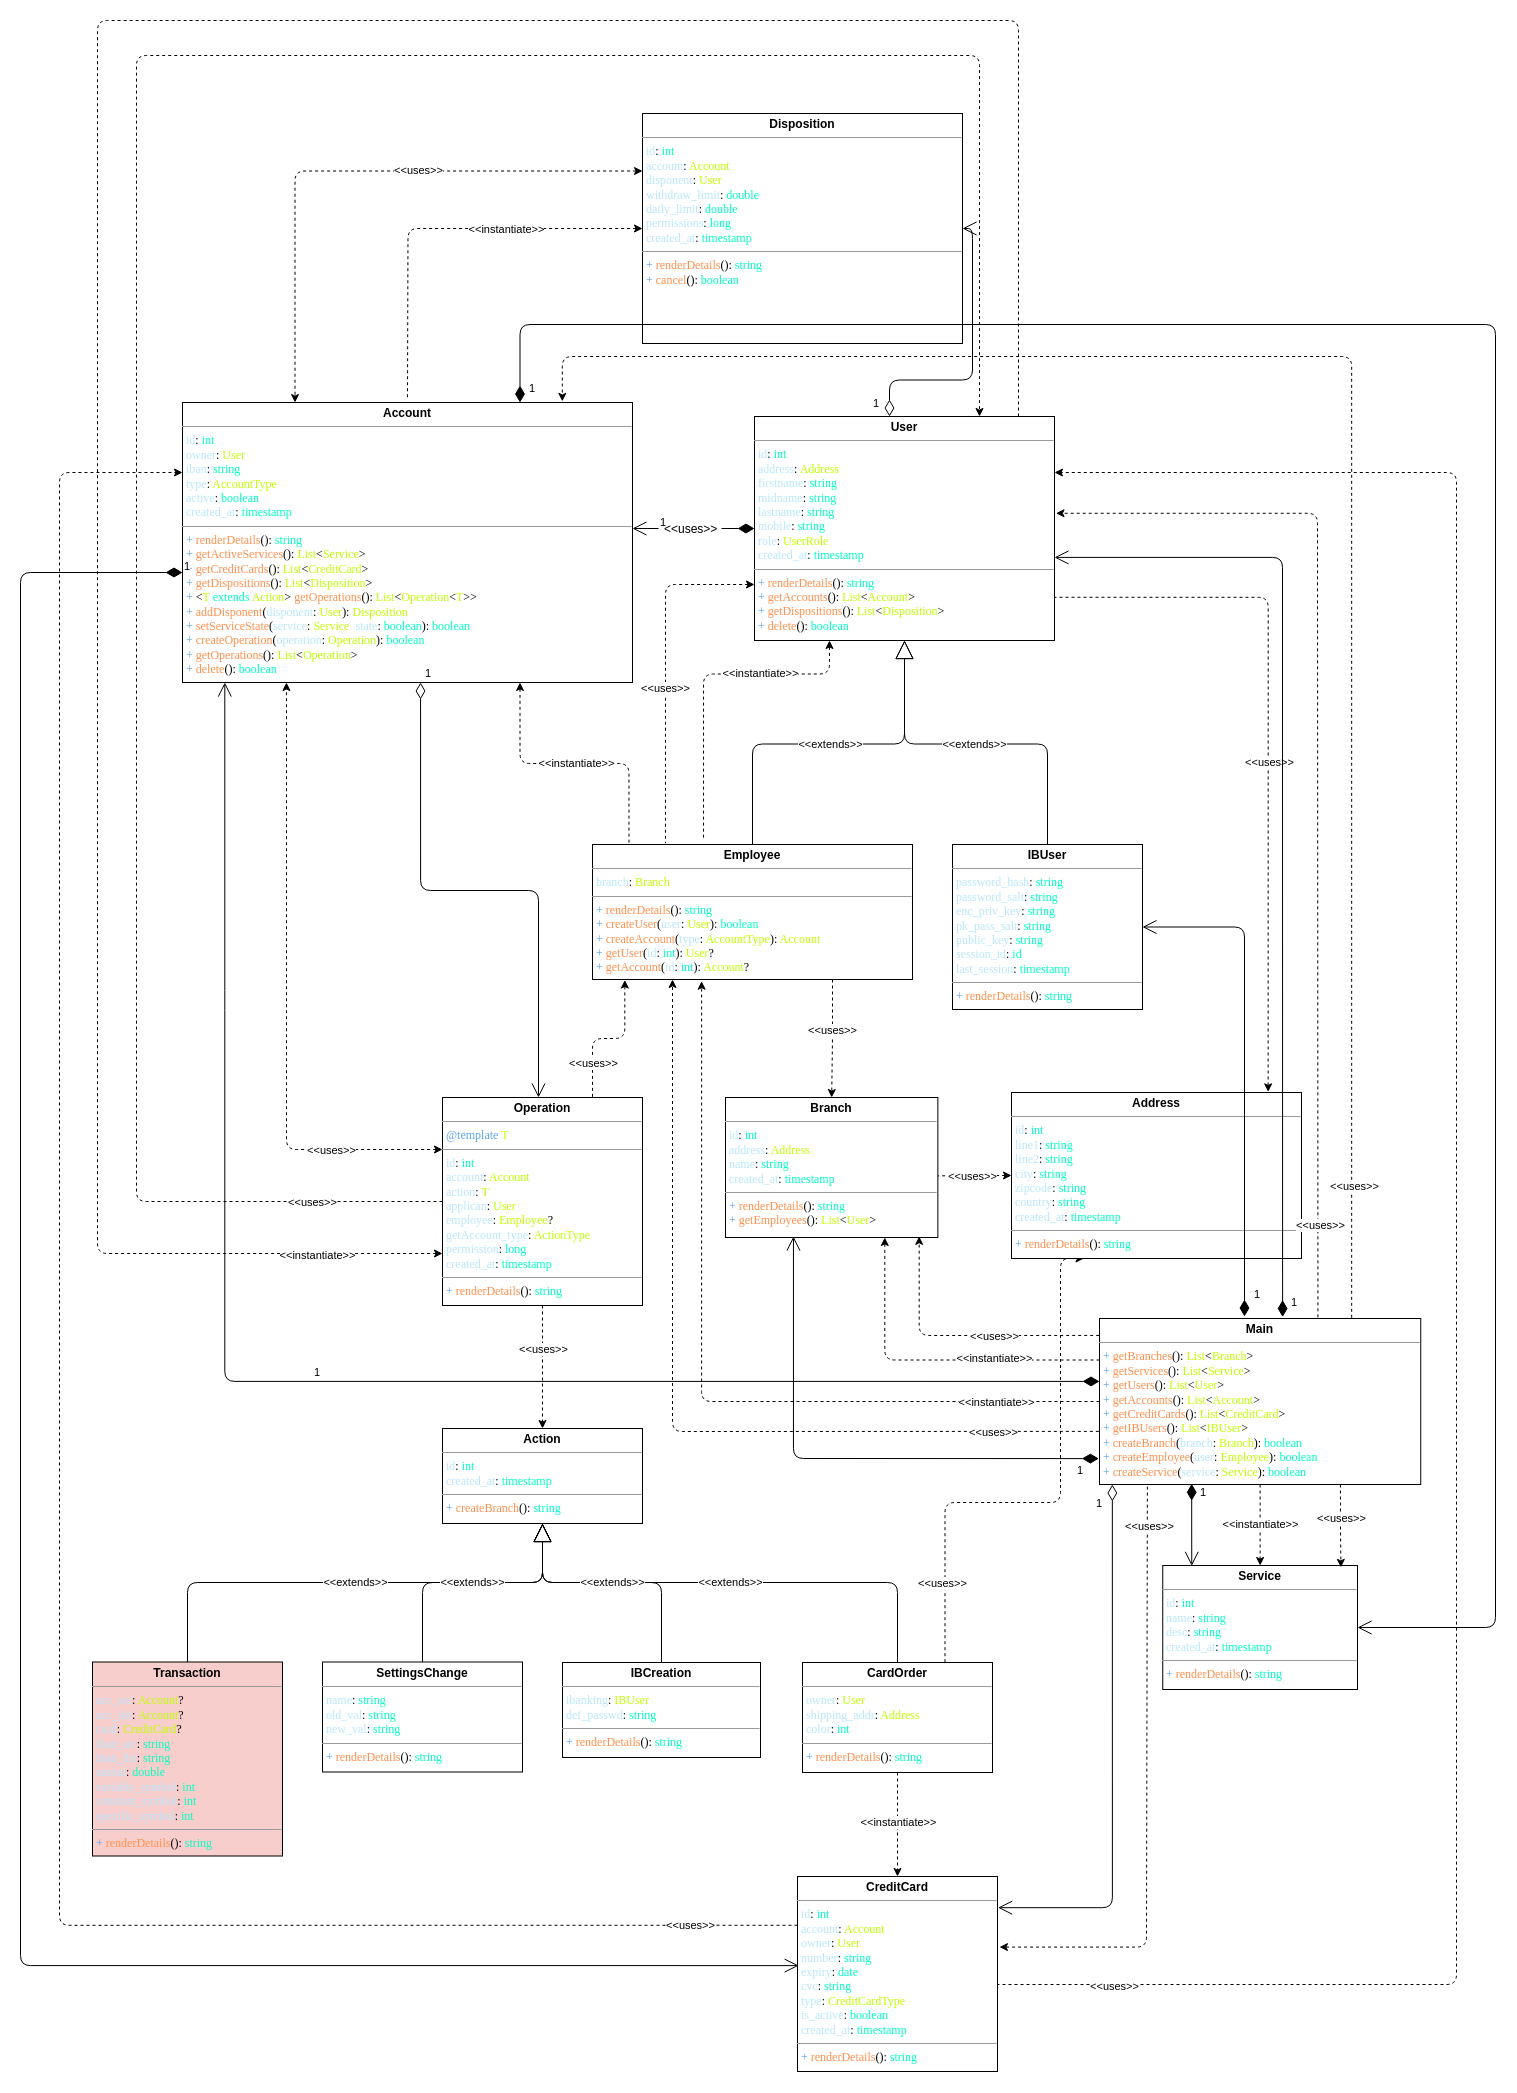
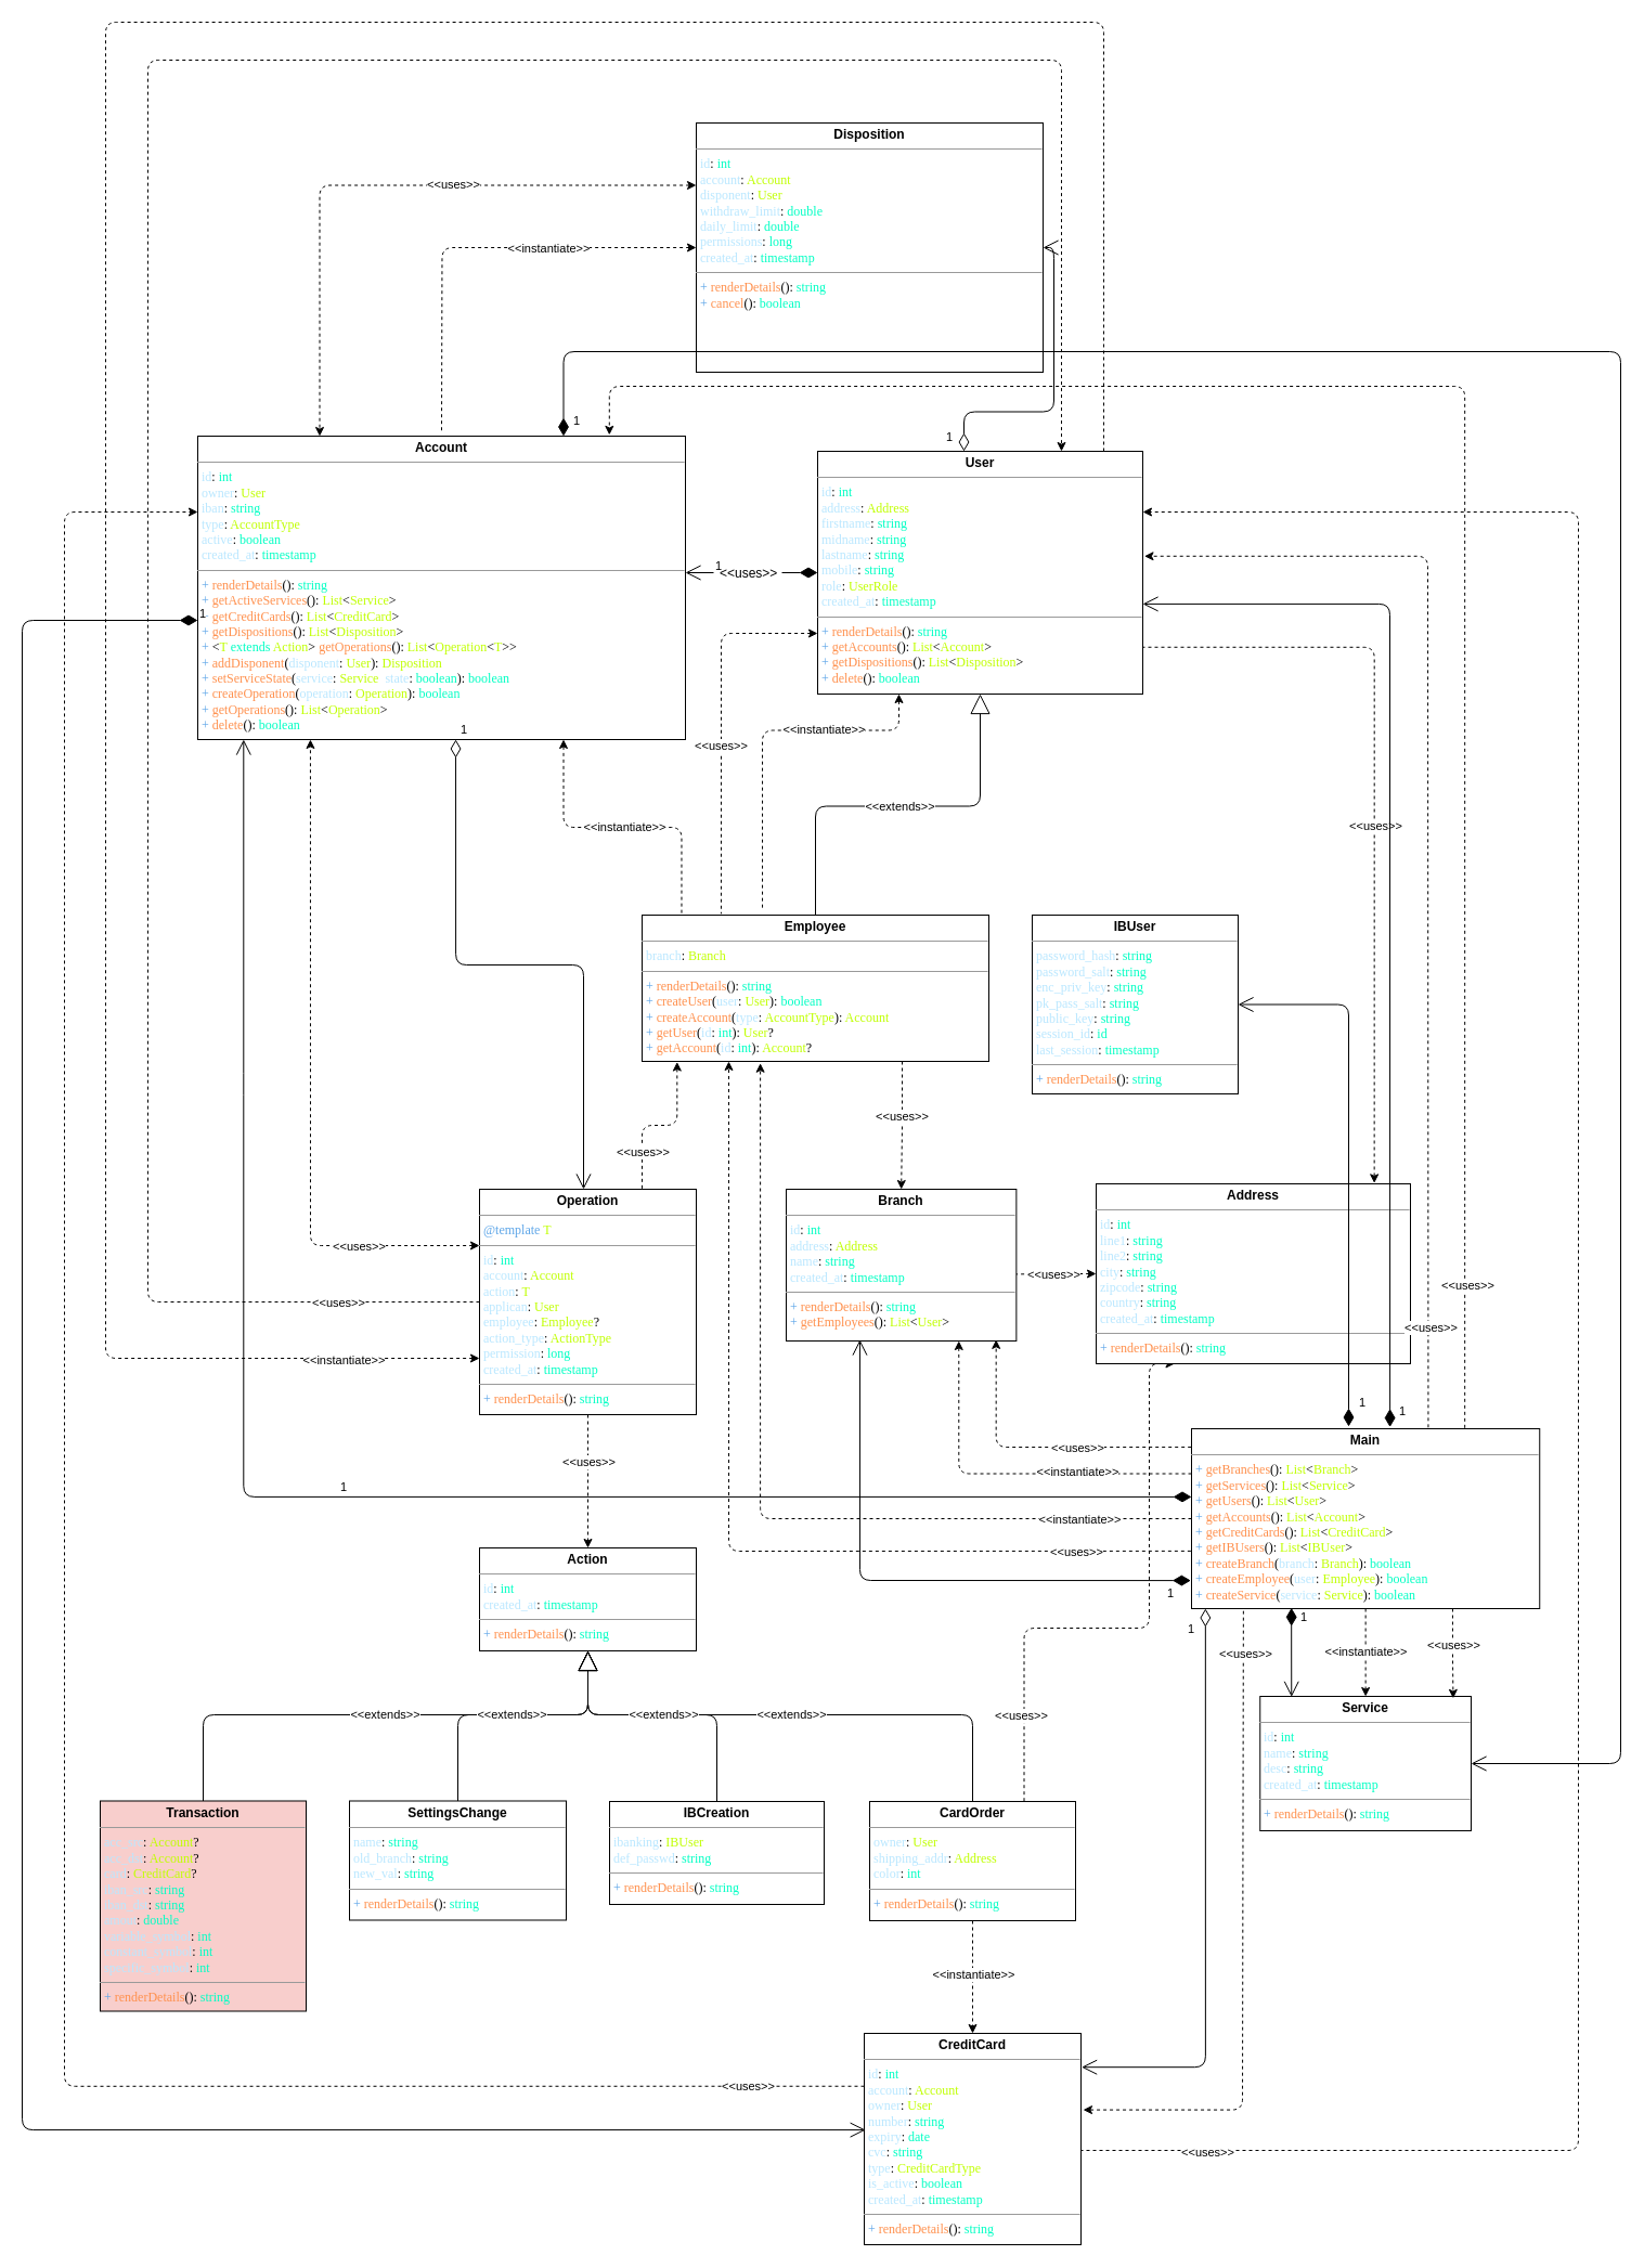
- <mxCell id="27" value="&lt;font face=&quot;Helvetica&quot;&gt;&amp;lt;&amp;lt;extends&amp;gt;&amp;gt;&lt;/font&gt;" style="endArrow=block;endSize=16;endFill=0;html=1;rounded=1;entryX=0.5;entryY=1;entryDx=0;entryDy=0;exitX=0.5;exitY=0;exitDx=0;exitDy=0;edgeStyle=elbowEdgeStyle;elbow=vertical;fontFamily=Lucida Console;" parent="1" source="6" target="21" edge="1"><mxGeometry width="160" relative="1" as="geometry"><mxPoint x="518" y="703.5" as="sourcePoint" /><mxPoint x="678" y="703.5" as="targetPoint" /><Array as="points"><mxPoint x="972" y="743.5" /></Array></mxGeometry></mxCell>
- <mxCell id="46" value="&lt;p style=&quot;margin: 0px ; margin-top: 4px ; text-align: center&quot;&gt;&lt;b&gt;&lt;span style=&quot;font-family: &amp;#34;helvetica&amp;#34;&quot;&gt;Operation&lt;/span&gt;&lt;/b&gt;&lt;br&gt;&lt;/p&gt;&lt;hr size=&quot;1&quot;&gt;&lt;p style=&quot;margin: 0px ; margin-left: 4px&quot;&gt;&lt;span style=&quot;color:#5ea6e8&quot;&gt;@template&lt;/span&gt; &lt;span style=&quot;color:#c0ff00&quot;&gt;T&lt;/span&gt;&lt;/p&gt;&lt;hr size=&quot;1&quot;&gt;&lt;p style=&quot;margin: 0px ; margin-left: 4px&quot;&gt;  &lt;span style=&quot;color:#b9e7ff&quot;&gt;id&lt;/span&gt;: &lt;span style=&quot;color:#00ffc4&quot;&gt;int&lt;/span&gt; &lt;br&gt;&lt;/p&gt;&lt;p style=&quot;margin: 0px ; margin-left: 4px&quot;&gt;  &lt;span style=&quot;color:#b9e7ff&quot;&gt;account&lt;/span&gt;: &lt;span style=&quot;color:#c0ff00&quot;&gt;Account&lt;/span&gt; &lt;br&gt;&lt;/p&gt;&lt;p style=&quot;margin: 0px ; margin-left: 4px&quot;&gt;  &lt;span style=&quot;color:#b9e7ff&quot;&gt;action&lt;/span&gt;: &lt;span style=&quot;color:#c0ff00&quot;&gt;T&lt;/span&gt; &lt;br&gt;&lt;/p&gt;&lt;p style=&quot;margin: 0px ; margin-left: 4px&quot;&gt;  &lt;span style=&quot;color:#b9e7ff&quot;&gt;applican&lt;/span&gt;: &lt;span style=&quot;color:#c0ff00&quot;&gt;User&lt;/span&gt; &lt;br&gt;&lt;/p&gt;&lt;p style=&quot;margin: 0px ; margin-left: 4px&quot;&gt;  &lt;span style=&quot;color:#b9e7ff&quot;&gt;employee&lt;/span&gt;: &lt;span style=&quot;color:#c0ff00&quot;&gt;Employee&lt;/span&gt;? &lt;br&gt;&lt;/p&gt;&lt;p style=&quot;margin: 0px ; margin-left: 4px&quot;&gt;  &lt;span style=&quot;color:#b9e7ff&quot;&gt;getAccount_type&lt;/span&gt;: &lt;span style=&quot;color:#c0ff00&quot;&gt;ActionType&lt;/span&gt; &lt;/p&gt;&lt;p style=&quot;margin: 0px ; margin-left: 4px&quot;&gt;  &lt;span style=&quot;color:#b9e7ff&quot;&gt;permission&lt;/span&gt;: &lt;span style=&quot;color:#00ffc4&quot;&gt;long&lt;/span&gt; &lt;br&gt;&lt;/p&gt;&lt;p style=&quot;margin: 0px ; margin-left: 4px&quot;&gt;  &lt;span style=&quot;color:#b9e7ff&quot;&gt;created_at&lt;/span&gt;: &lt;span style=&quot;color:#00ffc4&quot;&gt;timestamp&lt;/span&gt; &lt;br&gt;&lt;/p&gt;&lt;hr size=&quot;1&quot;&gt;&lt;p style=&quot;margin: 0px ; margin-left: 4px&quot;&gt; &lt;span style=&quot;color:#5ea6e8&quot;&gt;+&lt;/span&gt;  &lt;span style=&quot;color:#ff904d&quot;&gt;renderDetails&lt;/span&gt;(): &lt;span style=&quot;color:#00ffc4&quot;&gt;string&lt;/span&gt; &lt;/p&gt;" style="verticalAlign=top;align=left;overflow=fill;fontSize=12;fontFamily=Lucida Console;html=1;" parent="1" vertex="1"><mxGeometry x="442" y="1097" width="200" height="208" as="geometry" /></mxCell>
+ <mxCell id="46" value="&lt;p style=&quot;margin: 0px ; margin-top: 4px ; text-align: center&quot;&gt;&lt;b&gt;&lt;span style=&quot;font-family: &amp;#34;helvetica&amp;#34;&quot;&gt;Operation&lt;/span&gt;&lt;/b&gt;&lt;br&gt;&lt;/p&gt;&lt;hr size=&quot;1&quot;&gt;&lt;p style=&quot;margin: 0px ; margin-left: 4px&quot;&gt;&lt;span style=&quot;color:#5ea6e8&quot;&gt;@template&lt;/span&gt; &lt;span style=&quot;color:#c0ff00&quot;&gt;T&lt;/span&gt;&lt;/p&gt;&lt;hr size=&quot;1&quot;&gt;&lt;p style=&quot;margin: 0px ; margin-left: 4px&quot;&gt;  &lt;span style=&quot;color:#b9e7ff&quot;&gt;id&lt;/span&gt;: &lt;span style=&quot;color:#00ffc4&quot;&gt;int&lt;/span&gt; &lt;br&gt;&lt;/p&gt;&lt;p style=&quot;margin: 0px ; margin-left: 4px&quot;&gt;  &lt;span style=&quot;color:#b9e7ff&quot;&gt;account&lt;/span&gt;: &lt;span style=&quot;color:#c0ff00&quot;&gt;Account&lt;/span&gt; &lt;br&gt;&lt;/p&gt;&lt;p style=&quot;margin: 0px ; margin-left: 4px&quot;&gt;  &lt;span style=&quot;color:#b9e7ff&quot;&gt;action&lt;/span&gt;: &lt;span style=&quot;color:#c0ff00&quot;&gt;T&lt;/span&gt; &lt;br&gt;&lt;/p&gt;&lt;p style=&quot;margin: 0px ; margin-left: 4px&quot;&gt;  &lt;span style=&quot;color:#b9e7ff&quot;&gt;applican&lt;/span&gt;: &lt;span style=&quot;color:#c0ff00&quot;&gt;User&lt;/span&gt; &lt;br&gt;&lt;/p&gt;&lt;p style=&quot;margin: 0px ; margin-left: 4px&quot;&gt;  &lt;span style=&quot;color:#b9e7ff&quot;&gt;employee&lt;/span&gt;: &lt;span style=&quot;color:#c0ff00&quot;&gt;Employee&lt;/span&gt;? &lt;br&gt;&lt;/p&gt;&lt;p style=&quot;margin: 0px ; margin-left: 4px&quot;&gt;  &lt;span style=&quot;color:#b9e7ff&quot;&gt;action_type&lt;/span&gt;: &lt;span style=&quot;color:#c0ff00&quot;&gt;ActionType&lt;/span&gt; &lt;/p&gt;&lt;p style=&quot;margin: 0px ; margin-left: 4px&quot;&gt;  &lt;span style=&quot;color:#b9e7ff&quot;&gt;permission&lt;/span&gt;: &lt;span style=&quot;color:#00ffc4&quot;&gt;long&lt;/span&gt; &lt;br&gt;&lt;/p&gt;&lt;p style=&quot;margin: 0px ; margin-left: 4px&quot;&gt;  &lt;span style=&quot;color:#b9e7ff&quot;&gt;created_at&lt;/span&gt;: &lt;span style=&quot;color:#00ffc4&quot;&gt;timestamp&lt;/span&gt; &lt;br&gt;&lt;/p&gt;&lt;hr size=&quot;1&quot;&gt;&lt;p style=&quot;margin: 0px ; margin-left: 4px&quot;&gt; &lt;span style=&quot;color:#5ea6e8&quot;&gt;+&lt;/span&gt;  &lt;span style=&quot;color:#ff904d&quot;&gt;renderDetails&lt;/span&gt;(): &lt;span style=&quot;color:#00ffc4&quot;&gt;string&lt;/span&gt; &lt;/p&gt;" style="verticalAlign=top;align=left;overflow=fill;fontSize=12;fontFamily=Lucida Console;html=1;" parent="1" vertex="1"><mxGeometry x="442" y="1097" width="200" height="208" as="geometry" /></mxCell>
- <mxCell id="2" value="&lt;p style=&quot;margin: 0px ; margin-top: 4px ; text-align: center&quot;&gt;&lt;b&gt;&lt;span style=&quot;font-family:Helvetica&quot;&gt;Action&lt;/span&gt;&lt;/b&gt;&lt;br&gt;&lt;/p&gt;&lt;hr size=&quot;1&quot;&gt;&lt;p style=&quot;margin: 0px ; margin-left: 4px&quot;&gt;  &lt;span style=&quot;color:#b9e7ff&quot;&gt;id&lt;/span&gt;: &lt;span style=&quot;color:#00ffc4&quot;&gt;int&lt;/span&gt; &lt;br&gt;  &lt;span style=&quot;color:#b9e7ff&quot;&gt;created_at&lt;/span&gt;: &lt;span style=&quot;color:#00ffc4&quot;&gt;timestamp&lt;/span&gt; &lt;/p&gt;&lt;hr size=&quot;1&quot;&gt;&lt;p style=&quot;margin: 0px ; margin-left: 4px&quot;&gt; &lt;span style=&quot;color:#5ea6e8&quot;&gt;+&lt;/span&gt;  &lt;span style=&quot;color:#ff904d&quot;&gt;createBranch&lt;/span&gt;(): &lt;span style=&quot;color:#00ffc4&quot;&gt;string&lt;/span&gt; &lt;/p&gt;" style="verticalAlign=top;align=left;overflow=fill;fontSize=12;fontFamily=Lucida Console;html=1;" parent="1" vertex="1"><mxGeometry x="442" y="1428" width="200" height="95" as="geometry" /></mxCell>
+ <mxCell id="2" value="&lt;p style=&quot;margin: 0px ; margin-top: 4px ; text-align: center&quot;&gt;&lt;b&gt;&lt;span style=&quot;font-family:Helvetica&quot;&gt;Action&lt;/span&gt;&lt;/b&gt;&lt;br&gt;&lt;/p&gt;&lt;hr size=&quot;1&quot;&gt;&lt;p style=&quot;margin: 0px ; margin-left: 4px&quot;&gt;  &lt;span style=&quot;color:#b9e7ff&quot;&gt;id&lt;/span&gt;: &lt;span style=&quot;color:#00ffc4&quot;&gt;int&lt;/span&gt; &lt;br&gt;  &lt;span style=&quot;color:#b9e7ff&quot;&gt;created_at&lt;/span&gt;: &lt;span style=&quot;color:#00ffc4&quot;&gt;timestamp&lt;/span&gt; &lt;/p&gt;&lt;hr size=&quot;1&quot;&gt;&lt;p style=&quot;margin: 0px ; margin-left: 4px&quot;&gt; &lt;span style=&quot;color:#5ea6e8&quot;&gt;+&lt;/span&gt;  &lt;span style=&quot;color:#ff904d&quot;&gt;renderDetails&lt;/span&gt;(): &lt;span style=&quot;color:#00ffc4&quot;&gt;string&lt;/span&gt; &lt;/p&gt;" style="verticalAlign=top;align=left;overflow=fill;fontSize=12;fontFamily=Lucida Console;html=1;" parent="1" vertex="1"><mxGeometry x="442" y="1428" width="200" height="95" as="geometry" /></mxCell>
- <mxCell id="4" value="&lt;p style=&quot;margin: 0px ; margin-top: 4px ; text-align: center&quot;&gt;&lt;b&gt;&lt;span style=&quot;font-family:Helvetica&quot;&gt;SettingsChange&lt;/span&gt;&lt;/b&gt;&lt;br&gt;&lt;/p&gt;&lt;hr size=&quot;1&quot;&gt;&lt;p style=&quot;margin: 0px ; margin-left: 4px&quot;&gt;  &lt;span style=&quot;color:#b9e7ff&quot;&gt;name&lt;/span&gt;: &lt;span style=&quot;color:#00ffc4&quot;&gt;string&lt;/span&gt; &lt;/p&gt;&lt;p style=&quot;margin: 0px ; margin-left: 4px&quot;&gt;  &lt;span style=&quot;color:#b9e7ff&quot;&gt;old_val&lt;/span&gt;: &lt;span style=&quot;color:#00ffc4&quot;&gt;string&lt;/span&gt; &lt;/p&gt;&lt;p style=&quot;margin: 0px ; margin-left: 4px&quot;&gt;  &lt;span style=&quot;color:#b9e7ff&quot;&gt;new_val&lt;/span&gt;: &lt;span style=&quot;color:#00ffc4&quot;&gt;string&lt;/span&gt; &lt;br&gt;&lt;/p&gt;&lt;hr size=&quot;1&quot;&gt;&lt;p style=&quot;margin: 0px ; margin-left: 4px&quot;&gt; &lt;span style=&quot;color:#5ea6e8&quot;&gt;+&lt;/span&gt;  &lt;span style=&quot;color:#ff904d&quot;&gt;renderDetails&lt;/span&gt;(): &lt;span style=&quot;color:#00ffc4&quot;&gt;string&lt;/span&gt; &lt;/p&gt;" style="verticalAlign=top;align=left;overflow=fill;fontSize=12;fontFamily=Lucida Console;html=1;" parent="1" vertex="1"><mxGeometry x="322" y="1661.5" width="200" height="110" as="geometry" /></mxCell>
+ <mxCell id="4" value="&lt;p style=&quot;margin: 0px ; margin-top: 4px ; text-align: center&quot;&gt;&lt;b&gt;&lt;span style=&quot;font-family:Helvetica&quot;&gt;SettingsChange&lt;/span&gt;&lt;/b&gt;&lt;br&gt;&lt;/p&gt;&lt;hr size=&quot;1&quot;&gt;&lt;p style=&quot;margin: 0px ; margin-left: 4px&quot;&gt;  &lt;span style=&quot;color:#b9e7ff&quot;&gt;name&lt;/span&gt;: &lt;span style=&quot;color:#00ffc4&quot;&gt;string&lt;/span&gt; &lt;/p&gt;&lt;p style=&quot;margin: 0px ; margin-left: 4px&quot;&gt;  &lt;span style=&quot;color:#b9e7ff&quot;&gt;old_branch&lt;/span&gt;: &lt;span style=&quot;color:#00ffc4&quot;&gt;string&lt;/span&gt; &lt;/p&gt;&lt;p style=&quot;margin: 0px ; margin-left: 4px&quot;&gt;  &lt;span style=&quot;color:#b9e7ff&quot;&gt;new_val&lt;/span&gt;: &lt;span style=&quot;color:#00ffc4&quot;&gt;string&lt;/span&gt; &lt;br&gt;&lt;/p&gt;&lt;hr size=&quot;1&quot;&gt;&lt;p style=&quot;margin: 0px ; margin-left: 4px&quot;&gt; &lt;span style=&quot;color:#5ea6e8&quot;&gt;+&lt;/span&gt;  &lt;span style=&quot;color:#ff904d&quot;&gt;renderDetails&lt;/span&gt;(): &lt;span style=&quot;color:#00ffc4&quot;&gt;string&lt;/span&gt; &lt;/p&gt;" style="verticalAlign=top;align=left;overflow=fill;fontSize=12;fontFamily=Lucida Console;html=1;" parent="1" vertex="1"><mxGeometry x="322" y="1661.5" width="200" height="110" as="geometry" /></mxCell>
